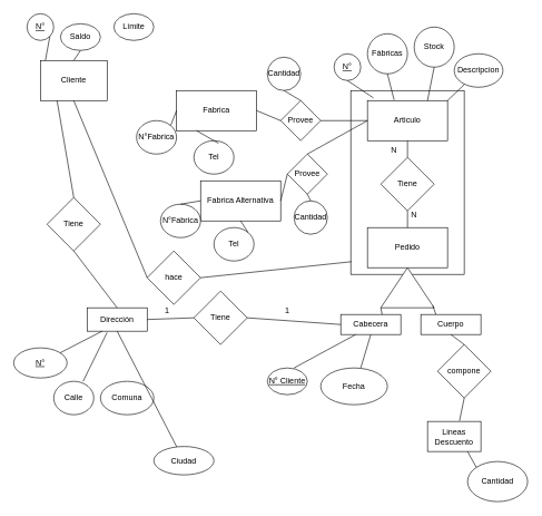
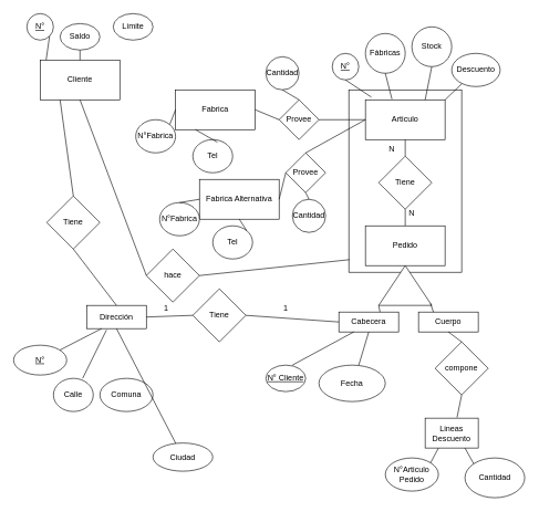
- <mxCell id="14" value="Descripcion" style="ellipse;whiteSpace=wrap;html=1;" vertex="1" parent="1"><mxGeometry x="680" y="80" width="73" height="50" as="geometry" /></mxCell>
+ <mxCell id="14" value="Descuento" style="ellipse;whiteSpace=wrap;html=1;" vertex="1" parent="1"><mxGeometry x="680" y="80" width="73" height="50" as="geometry" /></mxCell>
- <mxCell id="3" value="Cliente" style="rounded=0;whiteSpace=wrap;html=1;" vertex="1" parent="1"><mxGeometry x="60" y="90" width="100" height="60" as="geometry" /></mxCell>
+ <mxCell id="3" value="Cliente" style="rounded=0;whiteSpace=wrap;html=1;" vertex="1" parent="1"><mxGeometry x="60" y="90" width="120" height="60" as="geometry" /></mxCell>
+ <mxCell id="40" value="" style="endArrow=none;html=1;rounded=0;entryX=0.25;entryY=1;entryDx=0;entryDy=0;exitX=1;exitY=0;exitDx=0;exitDy=0;" edge="1" parent="1" source="38" target="31"><mxGeometry width="50" height="50" relative="1" as="geometry"><mxPoint x="360" y="570" as="sourcePoint" /><mxPoint x="410" y="520" as="targetPoint" /></mxGeometry></mxCell>
+ <mxCell id="38" value="N°Articulo Pedido" style="ellipse;whiteSpace=wrap;html=1;" vertex="1" parent="1"><mxGeometry x="580" y="690" width="80" height="50" as="geometry" /></mxCell>
